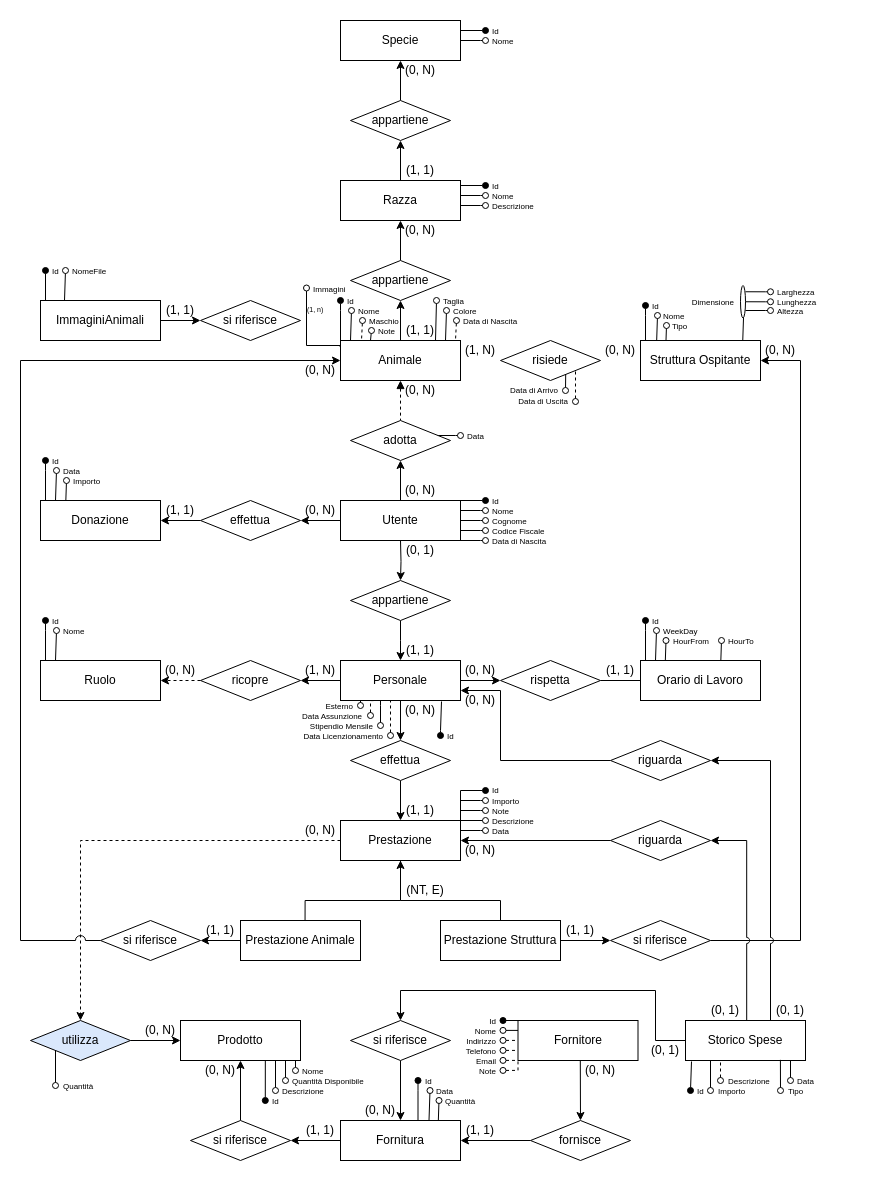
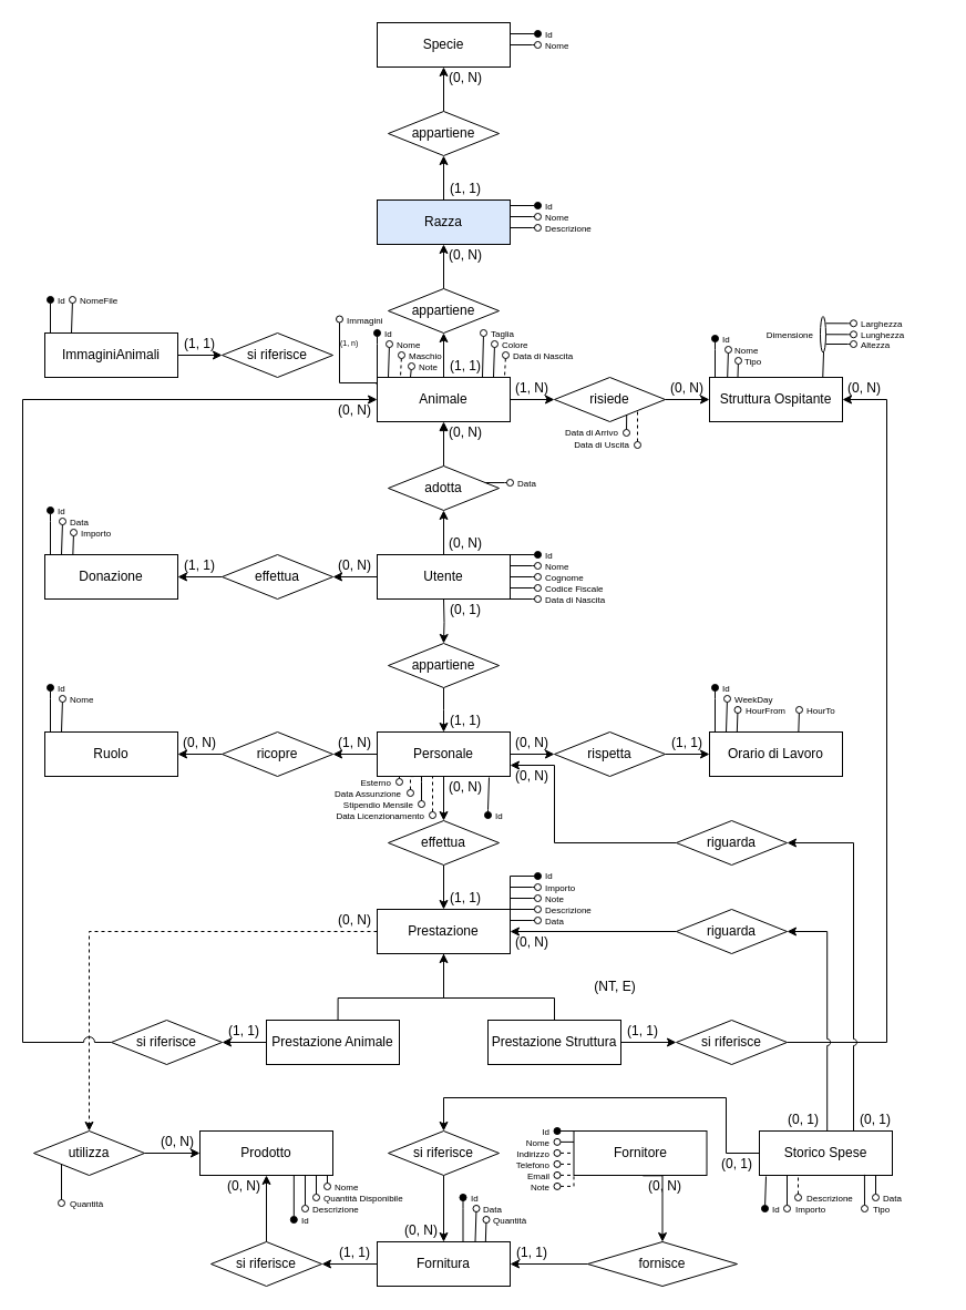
- <mxCell id="22" value="Razza" style="rounded=0;whiteSpace=wrap;html=1;" parent="10" vertex="1"><mxGeometry x="340" y="180" width="120" height="40" as="geometry" /></mxCell>
+ <mxCell id="22" value="Razza" style="rounded=0;whiteSpace=wrap;html=1;fillColor=#dae8fc;" parent="10" vertex="1"><mxGeometry x="340" y="180" width="120" height="40" as="geometry" /></mxCell>
+ <mxCell id="67" value="" style="edgeStyle=orthogonalEdgeStyle;rounded=0;orthogonalLoop=1;jettySize=auto;html=1;" parent="66" source="181" target="70" edge="1"><mxGeometry relative="1" as="geometry" /></mxCell>
+ <mxCell id="69" value="" style="edgeStyle=orthogonalEdgeStyle;rounded=0;orthogonalLoop=1;jettySize=auto;html=1;" parent="66" source="70" target="68" edge="1"><mxGeometry relative="1" as="geometry" /></mxCell>
- <mxCell id="155" value="" style="edgeStyle=orthogonalEdgeStyle;rounded=0;orthogonalLoop=1;jettySize=auto;html=1;startArrow=block;startFill=1;endArrow=none;endFill=0;dashed=1;" parent="146" source="181" target="156" edge="1"><mxGeometry relative="1" as="geometry" /></mxCell>
+ <mxCell id="155" value="" style="edgeStyle=orthogonalEdgeStyle;rounded=0;orthogonalLoop=1;jettySize=auto;html=1;startArrow=block;startFill=1;endArrow=none;endFill=0;" parent="146" source="181" target="156" edge="1"><mxGeometry relative="1" as="geometry" /></mxCell>
- <mxCell id="204" value="" style="edgeStyle=orthogonalEdgeStyle;rounded=0;orthogonalLoop=1;jettySize=auto;html=1;dashed=1;" parent="185" source="205" target="203" edge="1"><mxGeometry relative="1" as="geometry" /></mxCell>
+ <mxCell id="204" value="" style="edgeStyle=orthogonalEdgeStyle;rounded=0;orthogonalLoop=1;jettySize=auto;html=1;" parent="185" source="205" target="203" edge="1"><mxGeometry relative="1" as="geometry" /></mxCell>
- <mxCell id="201" value="" style="edgeStyle=orthogonalEdgeStyle;rounded=0;orthogonalLoop=1;jettySize=auto;html=1;endArrow=none;" parent="185" source="202" target="200" edge="1"><mxGeometry relative="1" as="geometry" /></mxCell>
+ <mxCell id="201" value="" style="edgeStyle=orthogonalEdgeStyle;rounded=0;orthogonalLoop=1;jettySize=auto;html=1;" parent="185" source="202" target="200" edge="1"><mxGeometry relative="1" as="geometry" /></mxCell>
- <mxCell id="100" value="(NT, E)" style="text;html=1;align=center;verticalAlign=middle;whiteSpace=wrap;rounded=0;" parent="89" vertex="1"><mxGeometry x="400" y="880" width="50" height="20" as="geometry" /></mxCell>
+ <mxCell id="100" value="(NT, E)" style="text;html=1;align=center;verticalAlign=middle;whiteSpace=wrap;rounded=0;" parent="89" vertex="1"><mxGeometry x="530" y="880" width="50" height="20" as="geometry" /></mxCell>
- <mxCell id="82" value="utilizza" style="rhombus;whiteSpace=wrap;html=1;fillColor=#dae8fc;" parent="66" vertex="1"><mxGeometry x="30" y="1020" width="100" height="40" as="geometry" /></mxCell>
+ <mxCell id="82" value="utilizza" style="rhombus;whiteSpace=wrap;html=1;" parent="66" vertex="1"><mxGeometry x="30" y="1020" width="100" height="40" as="geometry" /></mxCell>
- <mxCell id="121" value="fornisce" style="rhombus;whiteSpace=wrap;html=1;" parent="89" vertex="1"><mxGeometry x="530" y="1120" width="100" height="40" as="geometry" /></mxCell>
+ <mxCell id="121" value="fornisce" style="rhombus;whiteSpace=wrap;html=1;" parent="89" vertex="1"><mxGeometry x="530" y="1120" width="135" height="40" as="geometry" /></mxCell>
